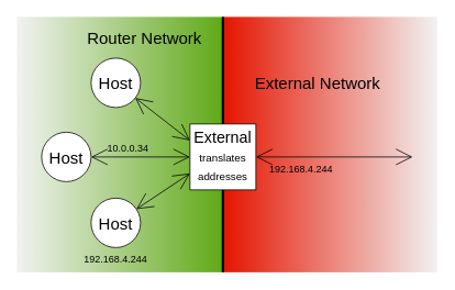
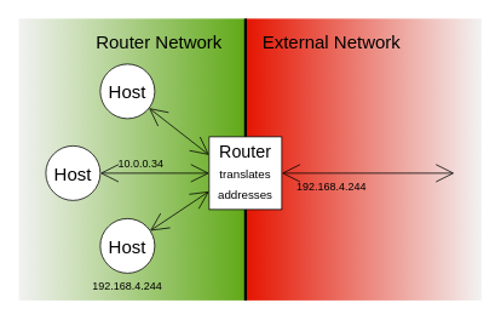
- <mxCell id="16" value="External Network" style="text;html=1;strokeColor=none;fillColor=none;align=center;verticalAlign=middle;whiteSpace=wrap;rounded=0;fontColor=#000000;fontSize=20;" vertex="1" parent="1"><mxGeometry x="300" y="85" width="170" height="30" as="geometry" /></mxCell>
+ <mxCell id="16" value="External Network" style="text;html=1;strokeColor=none;fillColor=none;align=center;verticalAlign=middle;whiteSpace=wrap;rounded=0;fontColor=#000000;fontSize=20;" vertex="1" parent="1"><mxGeometry x="280" y="30" width="170" height="30" as="geometry" /></mxCell>
- <mxCell id="12" value="External&lt;br&gt;&lt;font style=&quot;font-size: 13px&quot;&gt;translates&lt;br&gt;addresses&lt;/font&gt;" style="rounded=0;whiteSpace=wrap;html=1;gradientDirection=west;strokeColor=#000000;verticalAlign=middle;fontSize=19;" vertex="1" parent="1"><mxGeometry x="230" y="150" width="80" height="80" as="geometry" /></mxCell>
+ <mxCell id="12" value="Router&lt;br&gt;&lt;font style=&quot;font-size: 13px&quot;&gt;translates&lt;br&gt;addresses&lt;/font&gt;" style="rounded=0;whiteSpace=wrap;html=1;gradientDirection=west;strokeColor=#000000;verticalAlign=middle;fontSize=19;" vertex="1" parent="1"><mxGeometry x="230" y="150" width="80" height="80" as="geometry" /></mxCell>
